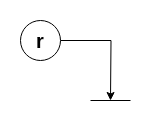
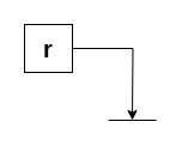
- <mxCell id="4" value="&lt;font style=&quot;font-size: 20px;&quot;&gt;&lt;b&gt;r&lt;/b&gt;&lt;/font&gt;" style="ellipse;whiteSpace=wrap;html=1;" parent="1" vertex="1"><mxGeometry x="20" y="20" width="40" height="40" as="geometry" /></mxCell>
+ <mxCell id="4" value="&lt;font style=&quot;font-size: 20px;&quot;&gt;&lt;b&gt;r&lt;/b&gt;&lt;/font&gt;" style="rounded=0;whiteSpace=wrap;html=1;" parent="1" vertex="1"><mxGeometry x="20" y="20" width="40" height="40" as="geometry" /></mxCell>
